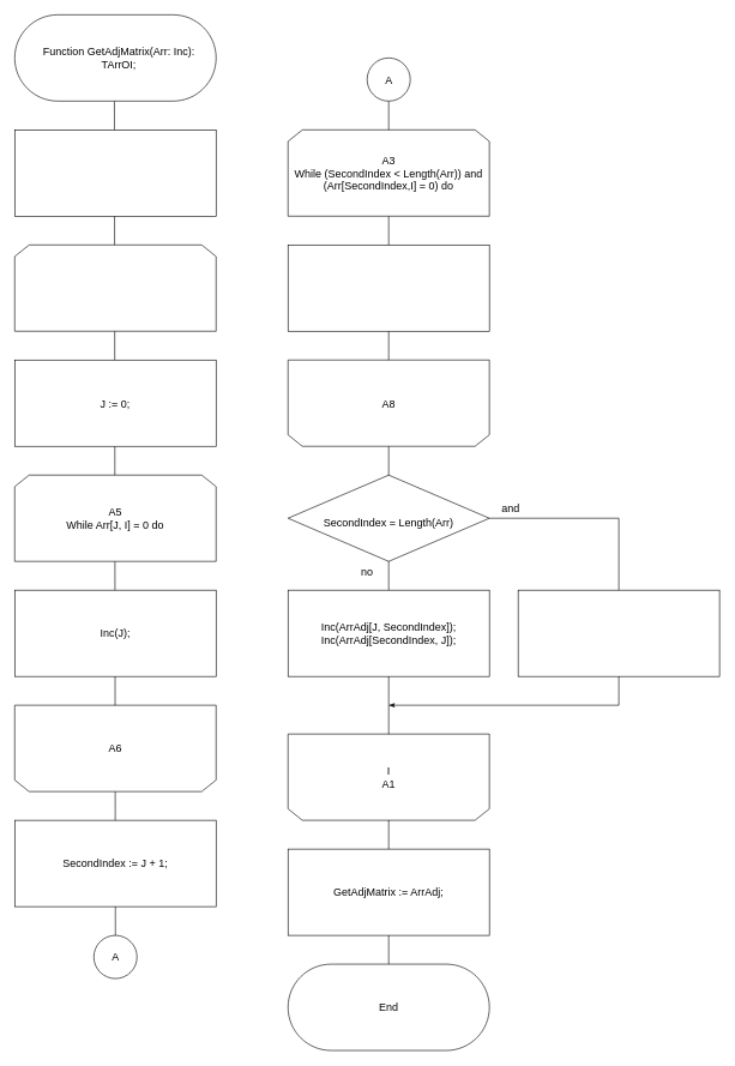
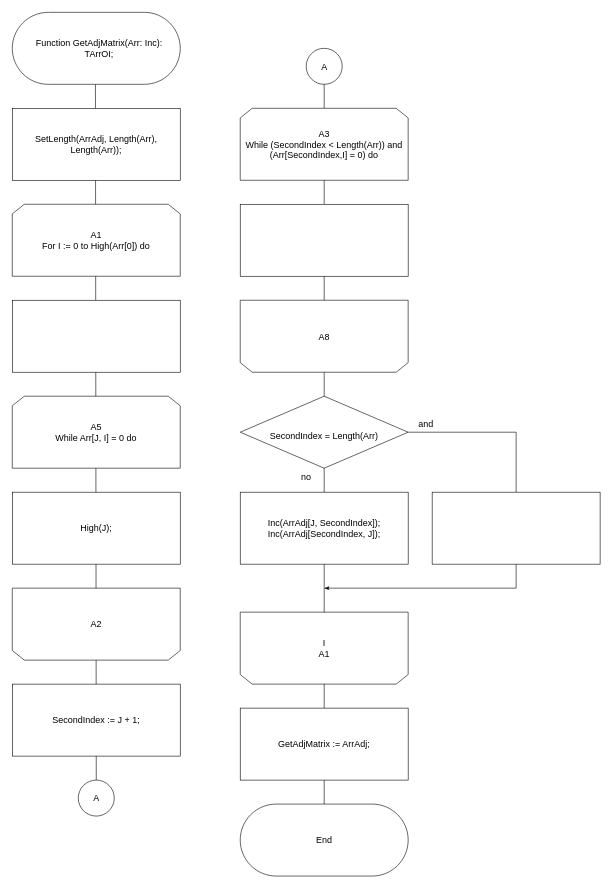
+ <mxCell id="6" value="&lt;div style=&quot;&quot;&gt;&lt;div style=&quot;&quot;&gt;&lt;font style=&quot;font-size: 15px;&quot;&gt;SetLength(ArrAdj, Length(Arr), Length(Arr));&lt;/font&gt;&lt;br&gt;&lt;/div&gt;&lt;/div&gt;" style="text;html=1;strokeColor=none;fillColor=none;align=center;verticalAlign=middle;whiteSpace=wrap;rounded=0;" parent="1" vertex="1"><mxGeometry x="20" y="180" width="280" height="120" as="geometry" /></mxCell>
+ <mxCell id="8" value="&lt;font style=&quot;font-size: 15px;&quot;&gt;A1&lt;br&gt;For I := 0 to High(Arr[0]) do&lt;/font&gt;" style="text;html=1;strokeColor=none;fillColor=none;align=center;verticalAlign=middle;whiteSpace=wrap;rounded=0;" parent="1" vertex="1"><mxGeometry x="20" y="340" width="280" height="120" as="geometry" /></mxCell>
- <mxCell id="10" value="&lt;div style=&quot;&quot;&gt;&lt;div style=&quot;&quot;&gt;&lt;font style=&quot;font-size: 15px;&quot;&gt;J := 0;&lt;/font&gt;&lt;br&gt;&lt;/div&gt;&lt;/div&gt;" style="text;html=1;strokeColor=none;fillColor=none;align=center;verticalAlign=middle;whiteSpace=wrap;rounded=0;" parent="1" vertex="1"><mxGeometry x="20" y="500" width="280" height="120" as="geometry" /></mxCell>
- <mxCell id="14" value="&lt;div style=&quot;&quot;&gt;&lt;div style=&quot;&quot;&gt;&lt;font style=&quot;font-size: 15px;&quot;&gt;Inc(J);&lt;/font&gt;&lt;br&gt;&lt;/div&gt;&lt;/div&gt;" style="text;html=1;strokeColor=none;fillColor=none;align=center;verticalAlign=middle;whiteSpace=wrap;rounded=0;" parent="1" vertex="1"><mxGeometry x="20" y="820" width="280" height="120" as="geometry" /></mxCell>
+ <mxCell id="14" value="&lt;div style=&quot;&quot;&gt;&lt;div style=&quot;&quot;&gt;&lt;font style=&quot;font-size: 15px;&quot;&gt;High(J);&lt;/font&gt;&lt;br&gt;&lt;/div&gt;&lt;/div&gt;" style="text;html=1;strokeColor=none;fillColor=none;align=center;verticalAlign=middle;whiteSpace=wrap;rounded=0;" parent="1" vertex="1"><mxGeometry x="20" y="820" width="280" height="120" as="geometry" /></mxCell>
- <mxCell id="16" value="&lt;span style=&quot;font-size: 15px;&quot;&gt;A6&lt;br&gt;&lt;/span&gt;" style="text;html=1;strokeColor=none;fillColor=none;align=center;verticalAlign=middle;whiteSpace=wrap;rounded=0;" parent="1" vertex="1"><mxGeometry x="20" y="980" width="280" height="120" as="geometry" /></mxCell>
+ <mxCell id="16" value="&lt;span style=&quot;font-size: 15px;&quot;&gt;A2&lt;br&gt;&lt;/span&gt;" style="text;html=1;strokeColor=none;fillColor=none;align=center;verticalAlign=middle;whiteSpace=wrap;rounded=0;" parent="1" vertex="1"><mxGeometry x="20" y="980" width="280" height="120" as="geometry" /></mxCell>
